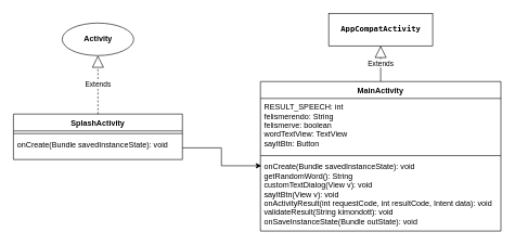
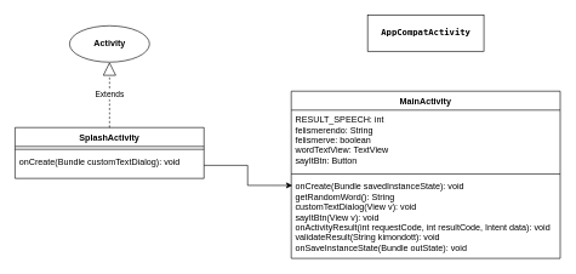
- <mxCell id="13" value="Extends" style="endArrow=block;endSize=16;endFill=0;html=1;exitX=0.5;exitY=0;exitDx=0;exitDy=0;entryX=0.5;entryY=1;entryDx=0;entryDy=0;" edge="1" parent="1" source="2" target="11"><mxGeometry width="160" relative="1" as="geometry"><mxPoint x="160" y="185" as="sourcePoint" /><mxPoint x="160" y="95" as="targetPoint" /></mxGeometry></mxCell>
- <mxCell id="8" value="onCreate(Bundle savedInstanceState): void" style="text;strokeColor=none;fillColor=none;align=left;verticalAlign=top;spacingLeft=4;spacingRight=4;overflow=hidden;rotatable=0;points=[[0,0.5],[1,0.5]];portConstraint=eastwest;" vertex="1" parent="6"><mxGeometry y="34" width="260" height="36" as="geometry" /></mxCell>
+ <mxCell id="8" value="onCreate(Bundle customTextDialog): void" style="text;strokeColor=none;fillColor=none;align=left;verticalAlign=top;spacingLeft=4;spacingRight=4;overflow=hidden;rotatable=0;points=[[0,0.5],[1,0.5]];portConstraint=eastwest;" vertex="1" parent="6"><mxGeometry y="34" width="260" height="36" as="geometry" /></mxCell>
